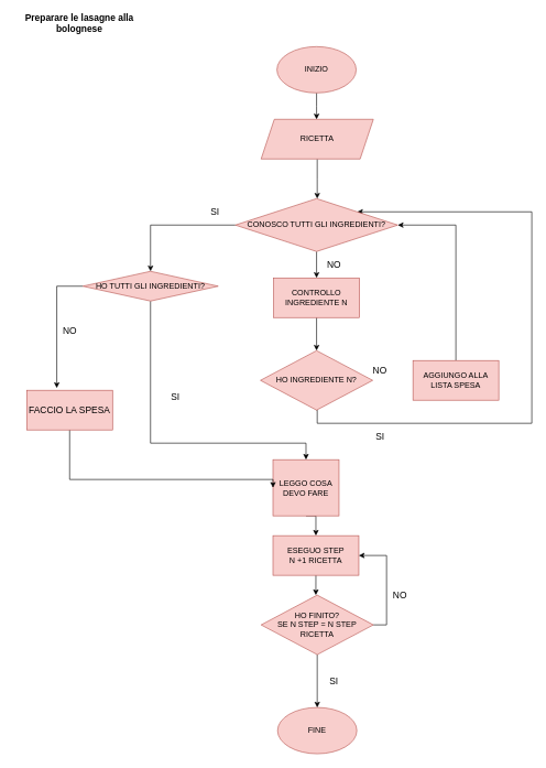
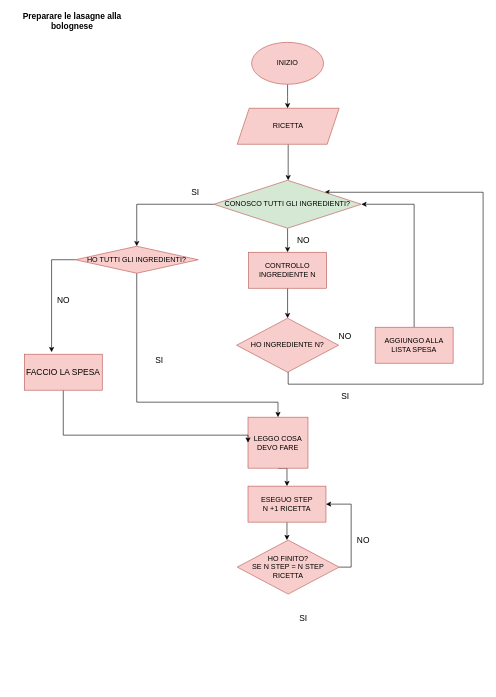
- <mxCell id="19" value="CONOSCO TUTTI GLI INGREDIENTI?" style="rhombus;whiteSpace=wrap;html=1;labelBackgroundColor=none;fillColor=#f8cecc;strokeColor=#b85450;" vertex="1" parent="1"><mxGeometry x="356" y="300" width="246" height="80" as="geometry" /></mxCell>
+ <mxCell id="19" value="CONOSCO TUTTI GLI INGREDIENTI?" style="rhombus;whiteSpace=wrap;html=1;labelBackgroundColor=none;fillColor=#d5e8d4;strokeColor=#b85450;" vertex="1" parent="1"><mxGeometry x="356" y="300" width="246" height="80" as="geometry" /></mxCell>
- <mxCell id="33" style="edgeStyle=orthogonalEdgeStyle;rounded=0;orthogonalLoop=1;jettySize=auto;html=1;exitX=0.5;exitY=1;exitDx=0;exitDy=0;entryX=0.5;entryY=0;entryDx=0;entryDy=0;fontSize=14;fontColor=#000000;" edge="1" parent="1" source="34" target="13"><mxGeometry relative="1" as="geometry" /></mxCell>
- <mxCell id="13" value="FINE" style="ellipse;whiteSpace=wrap;html=1;fillColor=#f8cecc;strokeColor=#b85450;" vertex="1" parent="1"><mxGeometry x="420" y="1070" width="120" height="70" as="geometry" /></mxCell>
